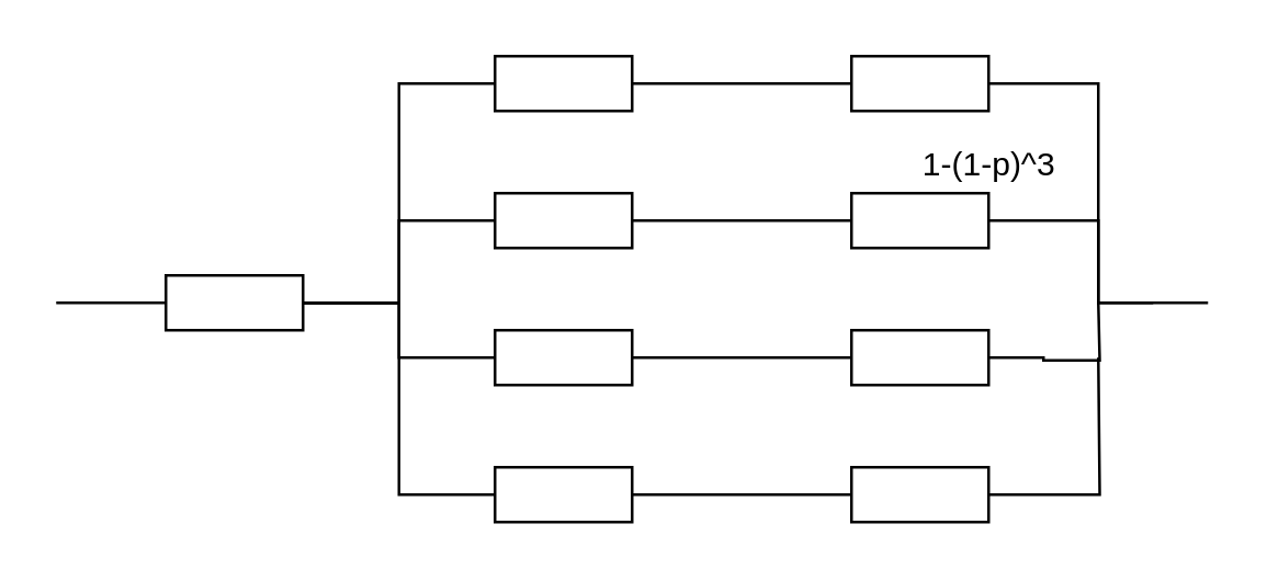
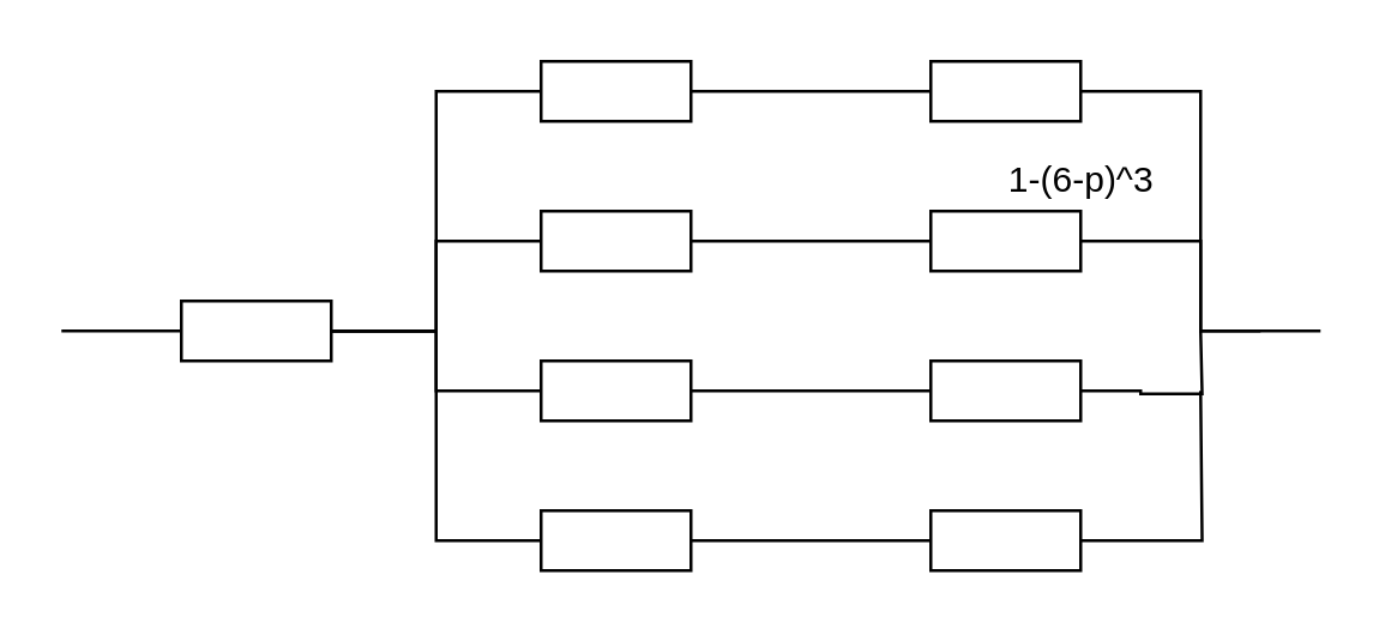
- <mxCell id="24" value="1-(1-p)^3" style="text;html=1;align=center;verticalAlign=middle;resizable=0;points=[];autosize=1;" vertex="1" parent="1"><mxGeometry x="330" y="50" width="60" height="20" as="geometry" /></mxCell>
+ <mxCell id="24" value="1-(6-p)^3" style="text;html=1;align=center;verticalAlign=middle;resizable=0;points=[];autosize=1;" vertex="1" parent="1"><mxGeometry x="330" y="50" width="60" height="20" as="geometry" /></mxCell>
